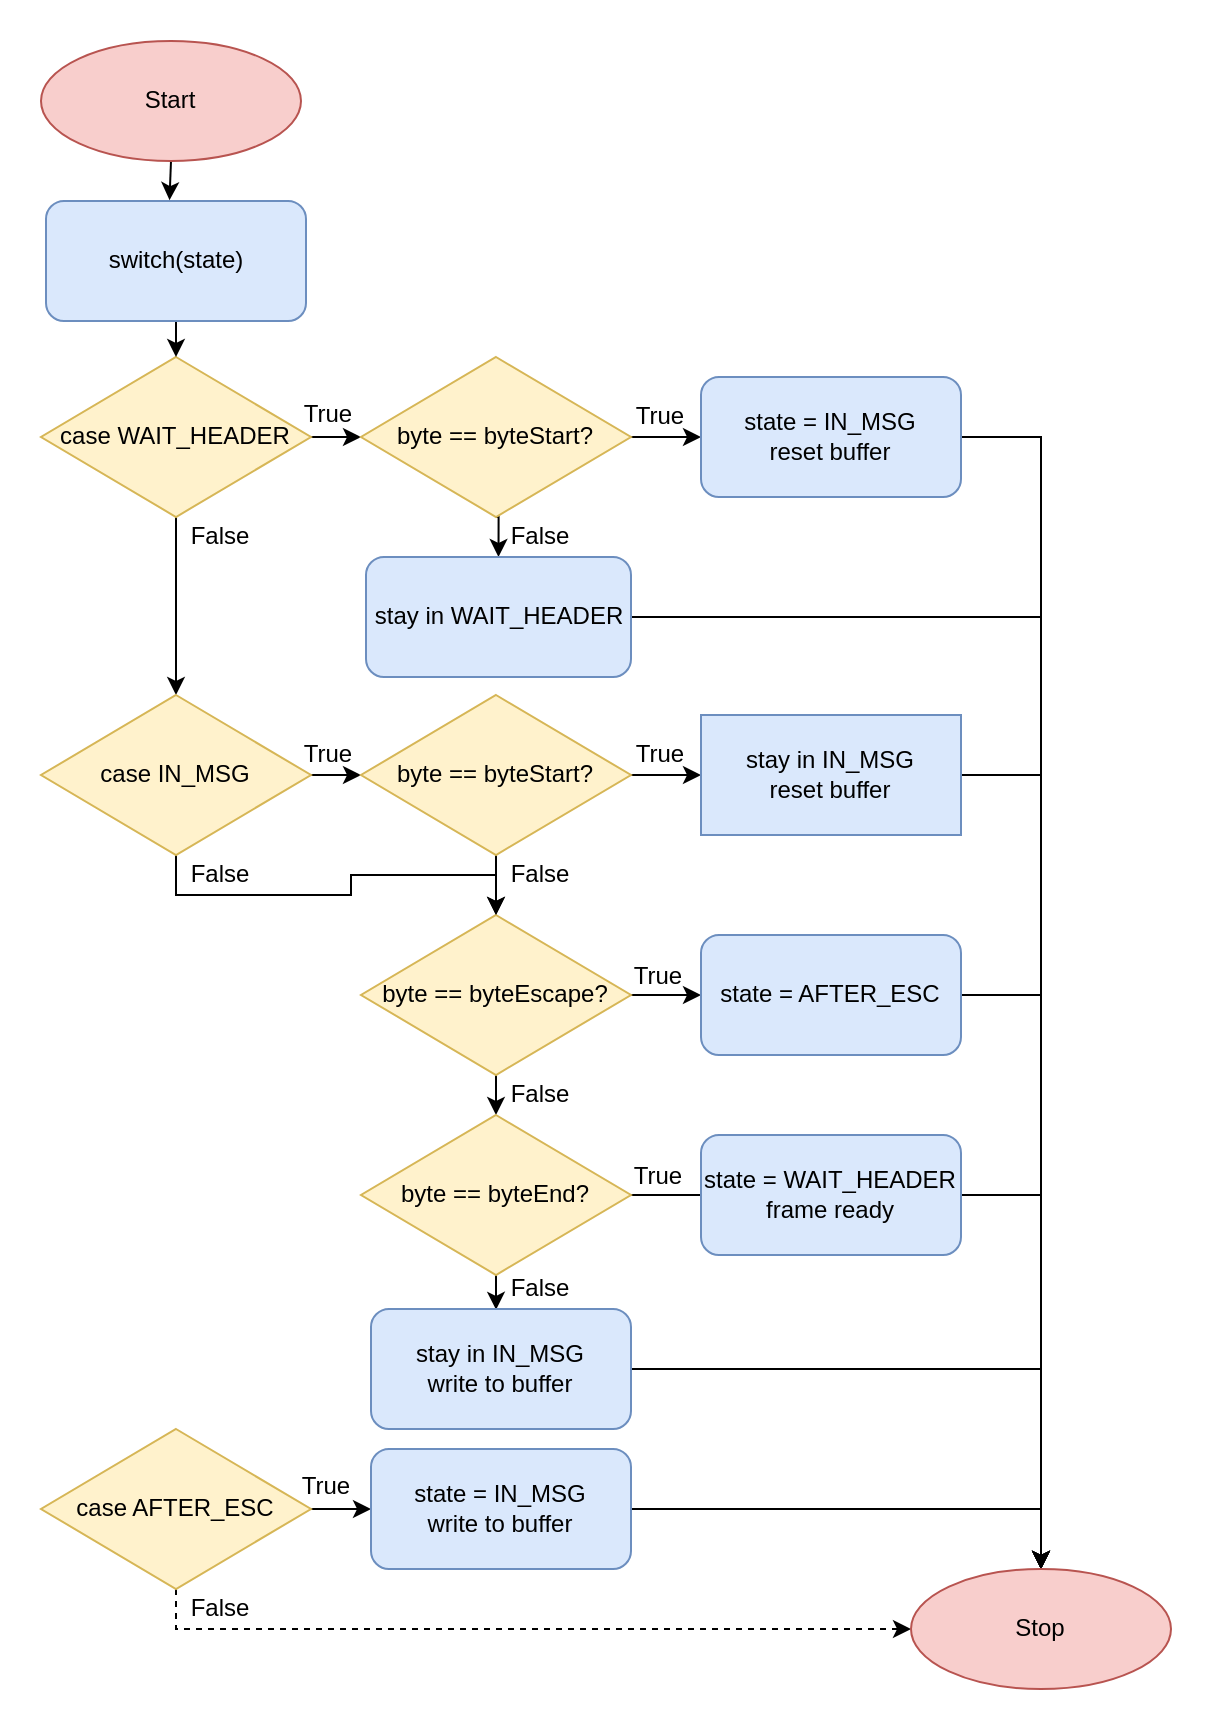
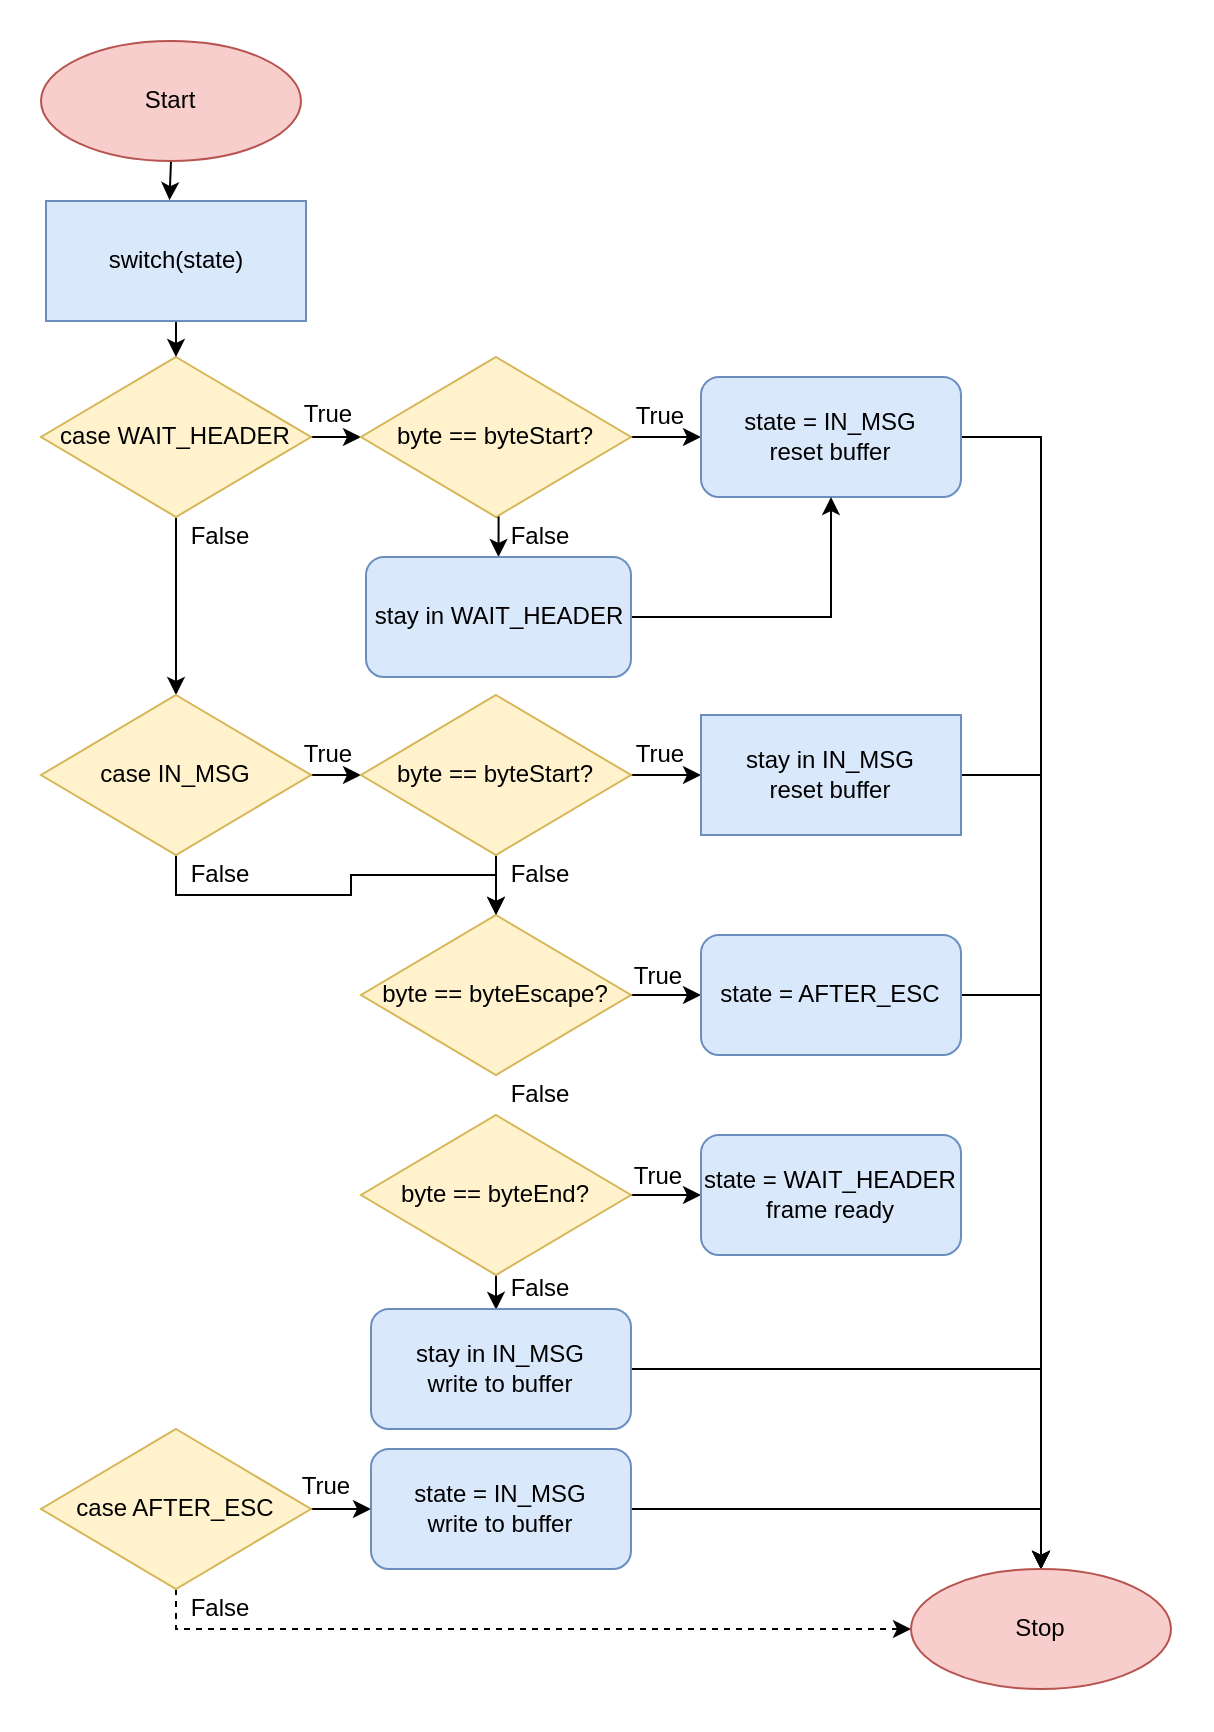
- <mxCell id="21" value="switch(state)" style="rounded=1;whiteSpace=wrap;html=1;fillColor=#dae8fc;strokeColor=#6c8ebf;" vertex="1" parent="1"><mxGeometry x="22.5" y="100" width="130" height="60" as="geometry" /></mxCell>
+ <mxCell id="21" value="switch(state)" style="whiteSpace=wrap;html=1;fillColor=#dae8fc;strokeColor=#6c8ebf;rounded=0;" vertex="1" parent="1"><mxGeometry x="22.5" y="100" width="130" height="60" as="geometry" /></mxCell>
- <mxCell id="26" style="edgeStyle=orthogonalEdgeStyle;rounded=0;orthogonalLoop=1;jettySize=auto;html=1;exitX=1;exitY=0.5;exitDx=0;exitDy=0;entryX=0.5;entryY=0;entryDx=0;entryDy=0;" edge="1" parent="1" source="27" target="41"><mxGeometry relative="1" as="geometry" /></mxCell>
+ <mxCell id="26" style="edgeStyle=orthogonalEdgeStyle;rounded=0;orthogonalLoop=1;jettySize=auto;html=1;exitX=1;exitY=0.5;exitDx=0;exitDy=0;" edge="1" parent="1" source="27" target="25"><mxGeometry relative="1" as="geometry" /></mxCell>
- <mxCell id="15" style="edgeStyle=orthogonalEdgeStyle;rounded=0;orthogonalLoop=1;jettySize=auto;html=1;exitX=0.5;exitY=1;exitDx=0;exitDy=0;entryX=0.5;entryY=0;entryDx=0;entryDy=0;" edge="1" parent="1" source="16" target="19"><mxGeometry relative="1" as="geometry" /></mxCell>
- <mxCell id="18" style="edgeStyle=orthogonalEdgeStyle;rounded=0;orthogonalLoop=1;jettySize=auto;html=1;exitX=1;exitY=0.5;exitDx=0;exitDy=0;entryX=0;entryY=0.5;entryDx=0;entryDy=0;endArrow=none;" edge="1" parent="1" source="19" target="36"><mxGeometry relative="1" as="geometry" /></mxCell>
+ <mxCell id="18" style="edgeStyle=orthogonalEdgeStyle;rounded=0;orthogonalLoop=1;jettySize=auto;html=1;exitX=1;exitY=0.5;exitDx=0;exitDy=0;entryX=0;entryY=0.5;entryDx=0;entryDy=0;" edge="1" parent="1" source="19" target="36"><mxGeometry relative="1" as="geometry" /></mxCell>
- <mxCell id="35" style="edgeStyle=orthogonalEdgeStyle;rounded=0;orthogonalLoop=1;jettySize=auto;html=1;exitX=1;exitY=0.5;exitDx=0;exitDy=0;entryX=0.5;entryY=0;entryDx=0;entryDy=0;" edge="1" parent="1" source="36" target="41"><mxGeometry relative="1" as="geometry" /></mxCell>
